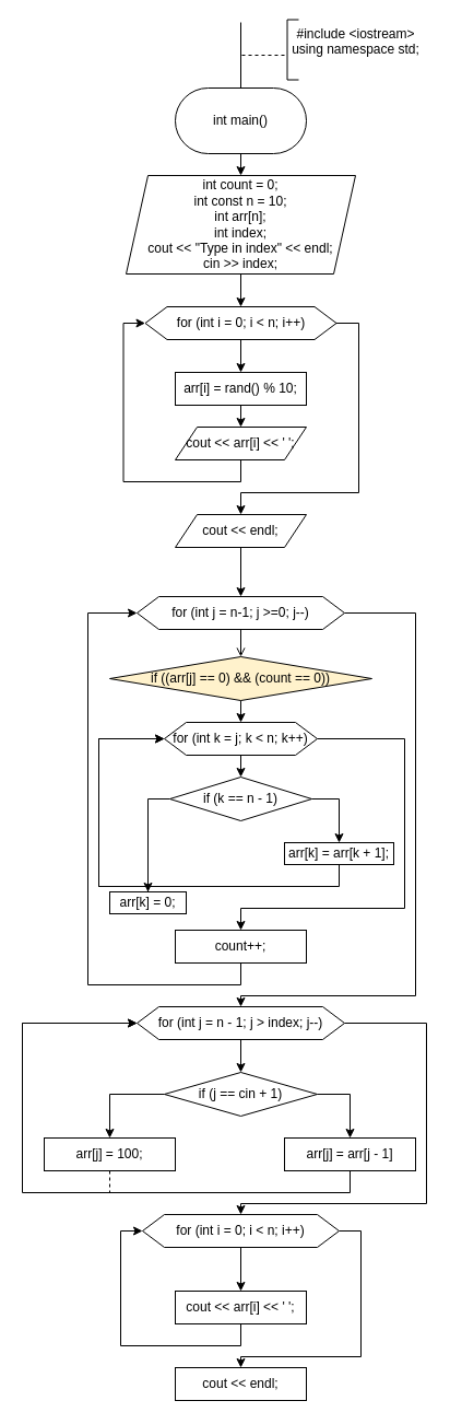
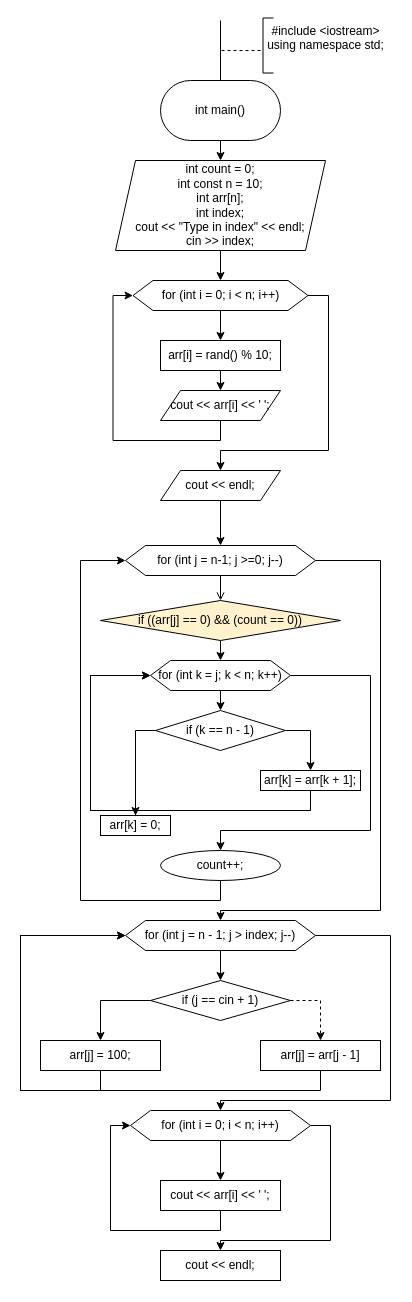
- <mxCell id="35" value="count++;" style="rounded=0;whiteSpace=wrap;html=1;" vertex="1" parent="1"><mxGeometry x="160" y="850" width="120" height="30" as="geometry" /></mxCell>
+ <mxCell id="35" value="count++;" style="ellipse;whiteSpace=wrap;html=1;" vertex="1" parent="1"><mxGeometry x="160" y="850" width="120" height="30" as="geometry" /></mxCell>
- <mxCell id="39" style="edgeStyle=orthogonalEdgeStyle;rounded=0;orthogonalLoop=1;jettySize=auto;html=1;exitX=1;exitY=0.5;exitDx=0;exitDy=0;entryX=0.5;entryY=0;entryDx=0;entryDy=0;" edge="1" parent="1" source="41" target="43"><mxGeometry relative="1" as="geometry" /></mxCell>
+ <mxCell id="39" style="edgeStyle=orthogonalEdgeStyle;rounded=0;orthogonalLoop=1;jettySize=auto;html=1;exitX=1;exitY=0.5;exitDx=0;exitDy=0;entryX=0.5;entryY=0;entryDx=0;entryDy=0;dashed=1;" edge="1" parent="1" source="41" target="43"><mxGeometry relative="1" as="geometry" /></mxCell>
- <mxCell id="44" style="edgeStyle=orthogonalEdgeStyle;rounded=0;orthogonalLoop=1;jettySize=auto;html=1;exitX=0.5;exitY=1;exitDx=0;exitDy=0;entryX=0;entryY=0.5;entryDx=0;entryDy=0;dashed=1;" edge="1" parent="1" source="45" target="38"><mxGeometry relative="1" as="geometry"><Array as="points"><mxPoint x="100" y="1090" /><mxPoint x="20" y="1090" /><mxPoint x="20" y="935" /></Array></mxGeometry></mxCell>
+ <mxCell id="44" style="edgeStyle=orthogonalEdgeStyle;rounded=0;orthogonalLoop=1;jettySize=auto;html=1;exitX=0.5;exitY=1;exitDx=0;exitDy=0;entryX=0;entryY=0.5;entryDx=0;entryDy=0;" edge="1" parent="1" source="45" target="38"><mxGeometry relative="1" as="geometry"><Array as="points"><mxPoint x="100" y="1090" /><mxPoint x="20" y="1090" /><mxPoint x="20" y="935" /></Array></mxGeometry></mxCell>
